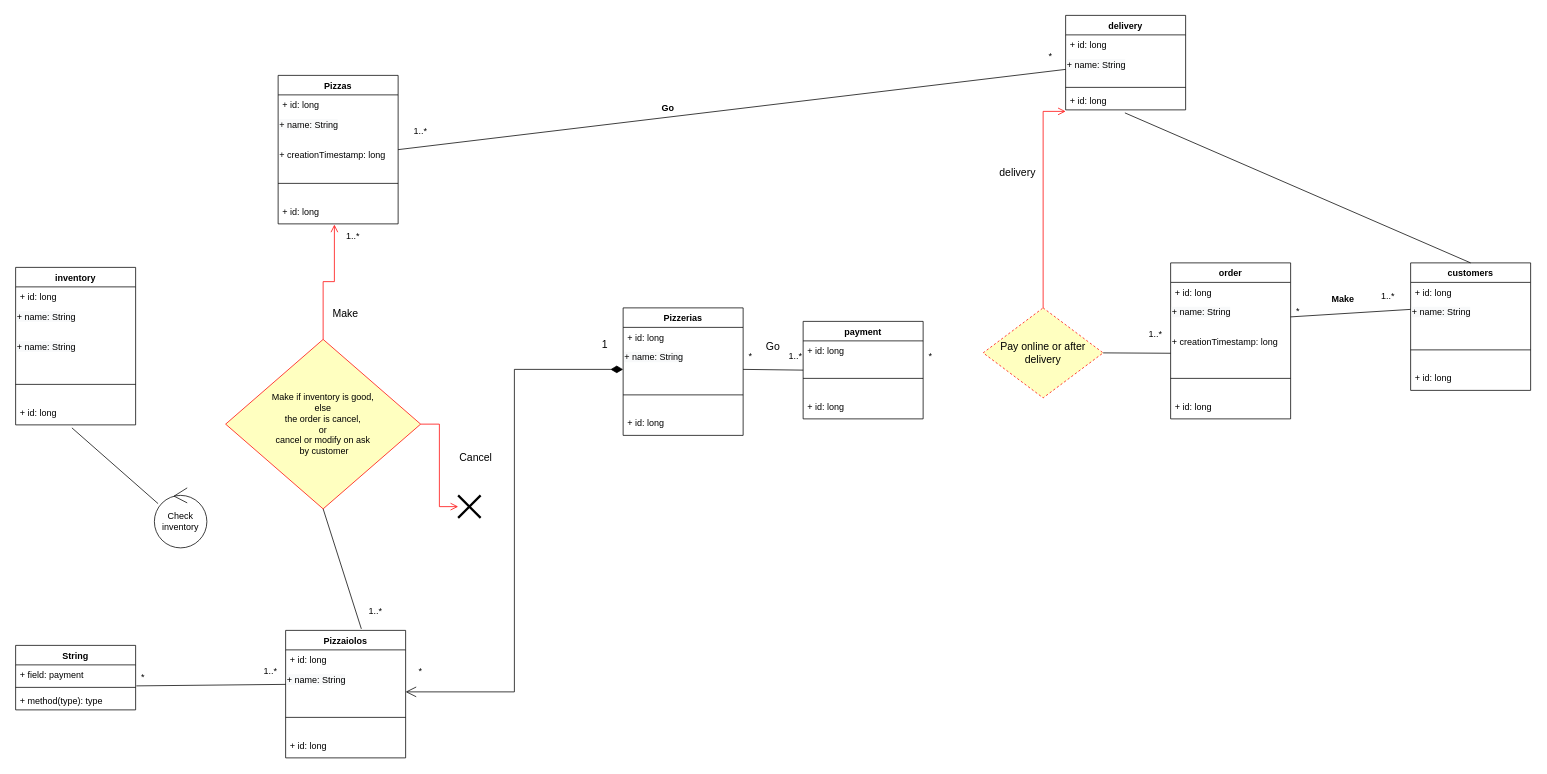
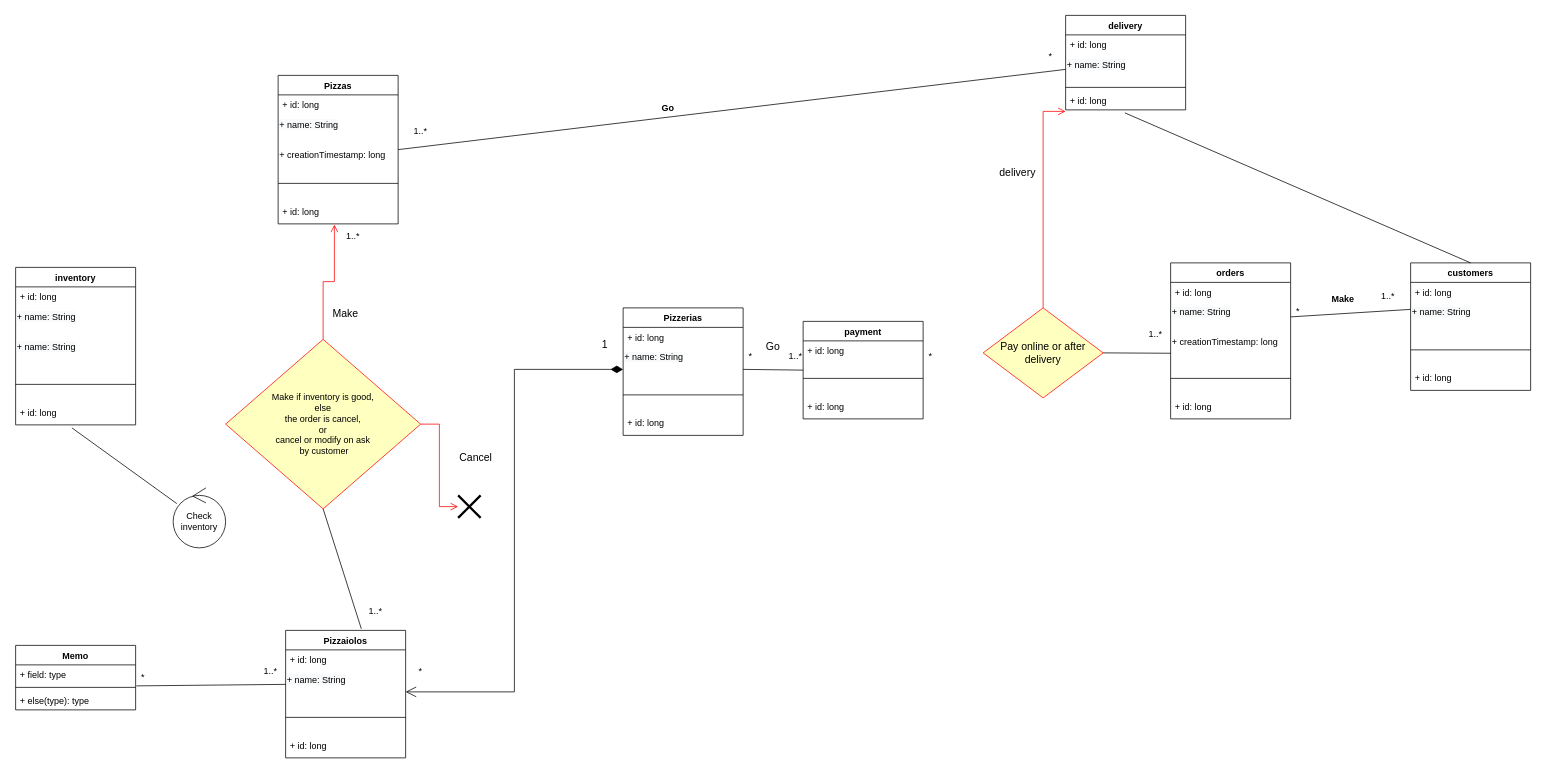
- <mxCell id="2" value="order" style="swimlane;fontStyle=1;align=center;verticalAlign=top;childLayout=stackLayout;horizontal=1;startSize=26;horizontalStack=0;resizeParent=1;resizeParentMax=0;resizeLast=0;collapsible=1;marginBottom=0;" vertex="1" parent="1"><mxGeometry x="1560" y="350" width="160" height="208" as="geometry" /></mxCell>
+ <mxCell id="2" value="orders" style="swimlane;fontStyle=1;align=center;verticalAlign=top;childLayout=stackLayout;horizontal=1;startSize=26;horizontalStack=0;resizeParent=1;resizeParentMax=0;resizeLast=0;collapsible=1;marginBottom=0;" vertex="1" parent="1"><mxGeometry x="1560" y="350" width="160" height="208" as="geometry" /></mxCell>
- <mxCell id="69" value="Pay online or after delivery" style="rhombus;whiteSpace=wrap;html=1;fillColor=#ffffc0;strokeColor=#ff0000;fontSize=14;dashed=1;" vertex="1" parent="1"><mxGeometry x="1310" y="410" width="160" height="120" as="geometry" /></mxCell>
+ <mxCell id="69" value="Pay online or after delivery" style="rhombus;whiteSpace=wrap;html=1;fillColor=#ffffc0;strokeColor=#ff0000;fontSize=14;" vertex="1" parent="1"><mxGeometry x="1310" y="410" width="160" height="120" as="geometry" /></mxCell>
- <mxCell id="53" value="Check inventory" style="ellipse;shape=umlControl;whiteSpace=wrap;html=1;" vertex="1" parent="1"><mxGeometry x="205" y="650" width="70" height="80" as="geometry" /></mxCell>
+ <mxCell id="53" value="Check inventory" style="ellipse;shape=umlControl;whiteSpace=wrap;html=1;" vertex="1" parent="1"><mxGeometry x="230" y="650" width="70" height="80" as="geometry" /></mxCell>
- <mxCell id="49" value="String&#10;" style="swimlane;fontStyle=1;align=center;verticalAlign=top;childLayout=stackLayout;horizontal=1;startSize=26;horizontalStack=0;resizeParent=1;resizeParentMax=0;resizeLast=0;collapsible=1;marginBottom=0;" vertex="1" parent="1"><mxGeometry x="20" y="860" width="160" height="86" as="geometry" /></mxCell>
+ <mxCell id="49" value="Memo&#10;" style="swimlane;fontStyle=1;align=center;verticalAlign=top;childLayout=stackLayout;horizontal=1;startSize=26;horizontalStack=0;resizeParent=1;resizeParentMax=0;resizeLast=0;collapsible=1;marginBottom=0;" vertex="1" parent="1"><mxGeometry x="20" y="860" width="160" height="86" as="geometry" /></mxCell>
- <mxCell id="50" value="+ field: payment" style="text;strokeColor=none;fillColor=none;align=left;verticalAlign=top;spacingLeft=4;spacingRight=4;overflow=hidden;rotatable=0;points=[[0,0.5],[1,0.5]];portConstraint=eastwest;" vertex="1" parent="49"><mxGeometry y="26" width="160" height="26" as="geometry" /></mxCell>
+ <mxCell id="50" value="+ field: type" style="text;strokeColor=none;fillColor=none;align=left;verticalAlign=top;spacingLeft=4;spacingRight=4;overflow=hidden;rotatable=0;points=[[0,0.5],[1,0.5]];portConstraint=eastwest;" vertex="1" parent="49"><mxGeometry y="26" width="160" height="26" as="geometry" /></mxCell>
- <mxCell id="52" value="+ method(type): type" style="text;strokeColor=none;fillColor=none;align=left;verticalAlign=top;spacingLeft=4;spacingRight=4;overflow=hidden;rotatable=0;points=[[0,0.5],[1,0.5]];portConstraint=eastwest;" vertex="1" parent="49"><mxGeometry y="60" width="160" height="26" as="geometry" /></mxCell>
+ <mxCell id="52" value="+ else(type): type" style="text;strokeColor=none;fillColor=none;align=left;verticalAlign=top;spacingLeft=4;spacingRight=4;overflow=hidden;rotatable=0;points=[[0,0.5],[1,0.5]];portConstraint=eastwest;" vertex="1" parent="49"><mxGeometry y="60" width="160" height="26" as="geometry" /></mxCell>
